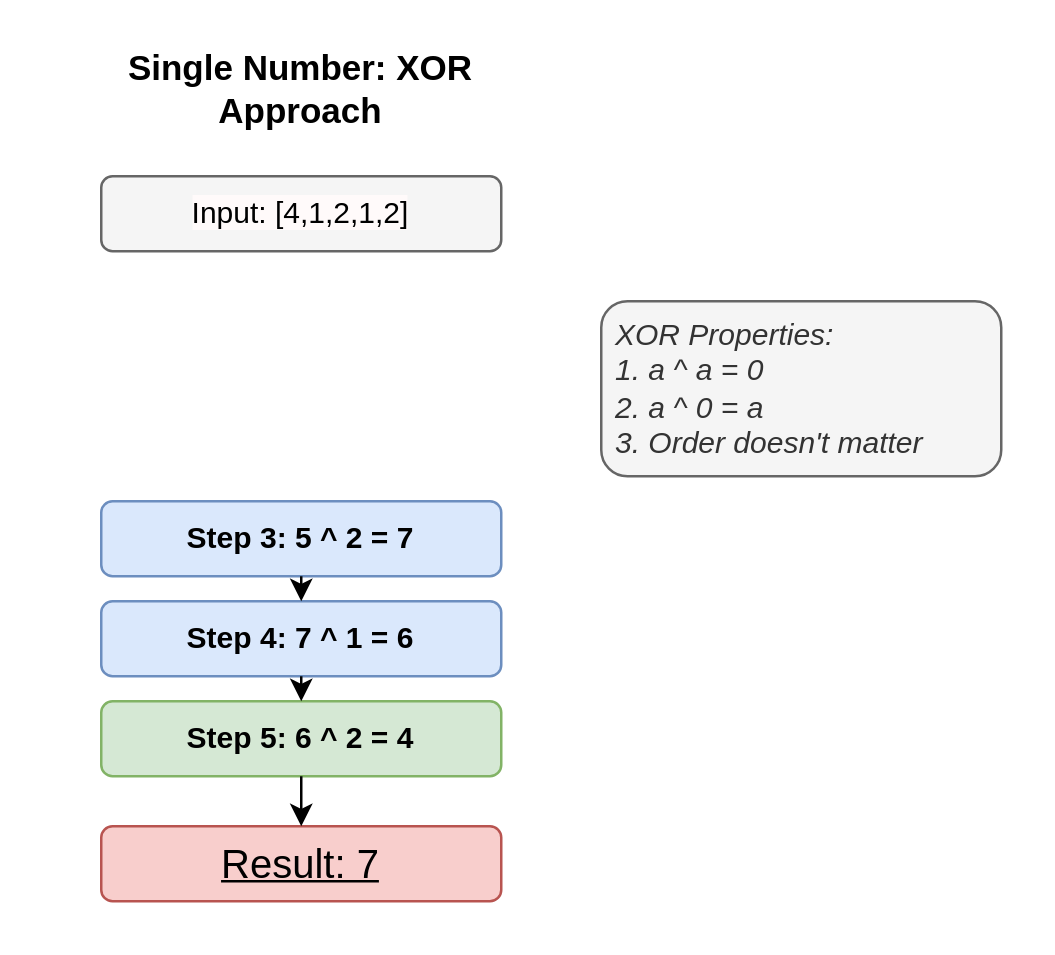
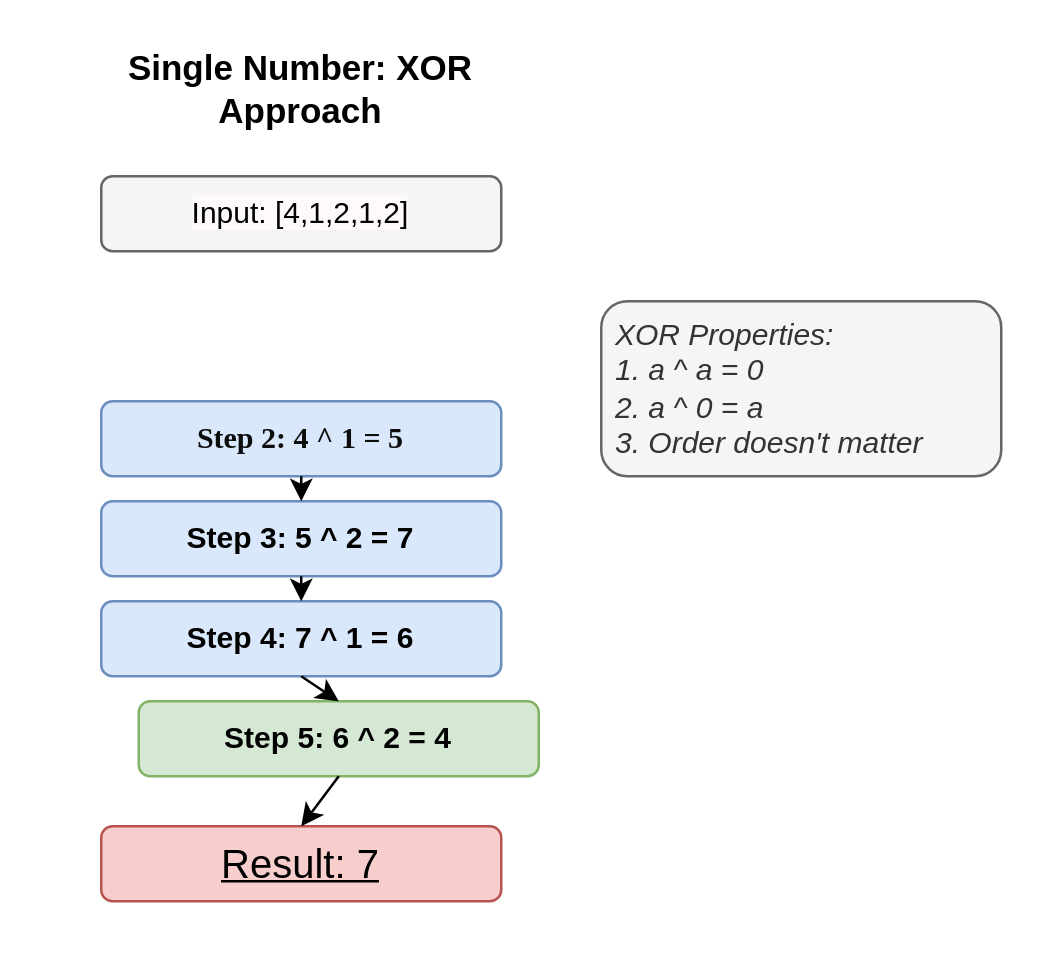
+ <mxCell id="4" value="&lt;b&gt;&lt;font face=&quot;Lucida Console&quot; color=&quot;#0d0d0d&quot;&gt;Step 2: 4 ^ 1 = 5&lt;/font&gt;&lt;/b&gt;" style="rounded=1;whiteSpace=wrap;html=1;fillColor=#dae8fc;strokeColor=#6c8ebf;" vertex="1" parent="1"><mxGeometry x="40" y="160" width="160" height="30" as="geometry" /></mxCell>
+ <mxCell id="10" value="" style="endArrow=classic;html=1;exitX=0.5;exitY=1;entryX=0.5;entryY=0;curved=1;rounded=1;" edge="1" parent="1" source="4" target="5"><mxGeometry width="50" height="50" relative="1" as="geometry" /></mxCell>
- <mxCell id="7" value="&lt;b&gt;&lt;font color=&quot;#000000&quot;&gt;Step 5: 6 ^ 2 = 4&lt;/font&gt;&lt;/b&gt;" style="rounded=1;whiteSpace=wrap;html=1;fillColor=#d5e8d4;strokeColor=#82b366;" vertex="1" parent="1"><mxGeometry x="40" y="280" width="160" height="30" as="geometry" /></mxCell>
+ <mxCell id="7" value="&lt;b&gt;&lt;font color=&quot;#000000&quot;&gt;Step 5: 6 ^ 2 = 4&lt;/font&gt;&lt;/b&gt;" style="rounded=1;whiteSpace=wrap;html=1;fillColor=#d5e8d4;strokeColor=#82b366;" vertex="1" parent="1"><mxGeometry x="55" y="280" width="160" height="30" as="geometry" /></mxCell>
